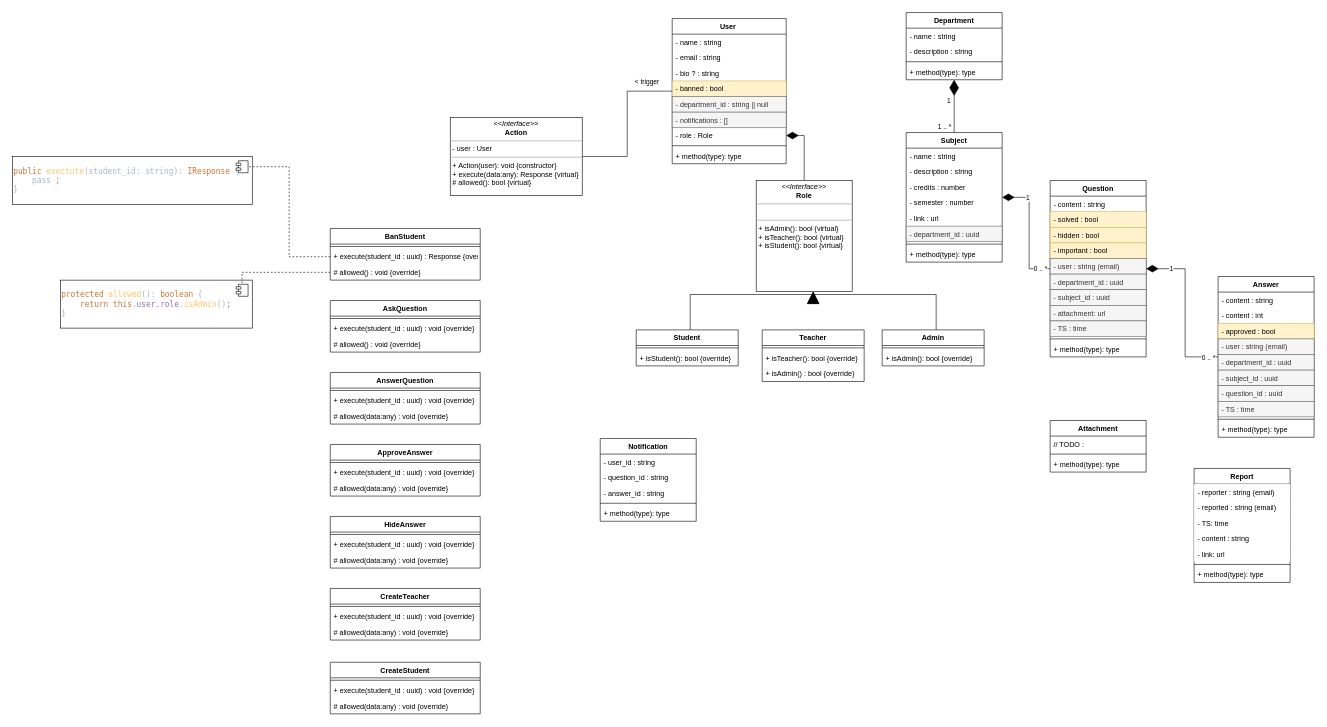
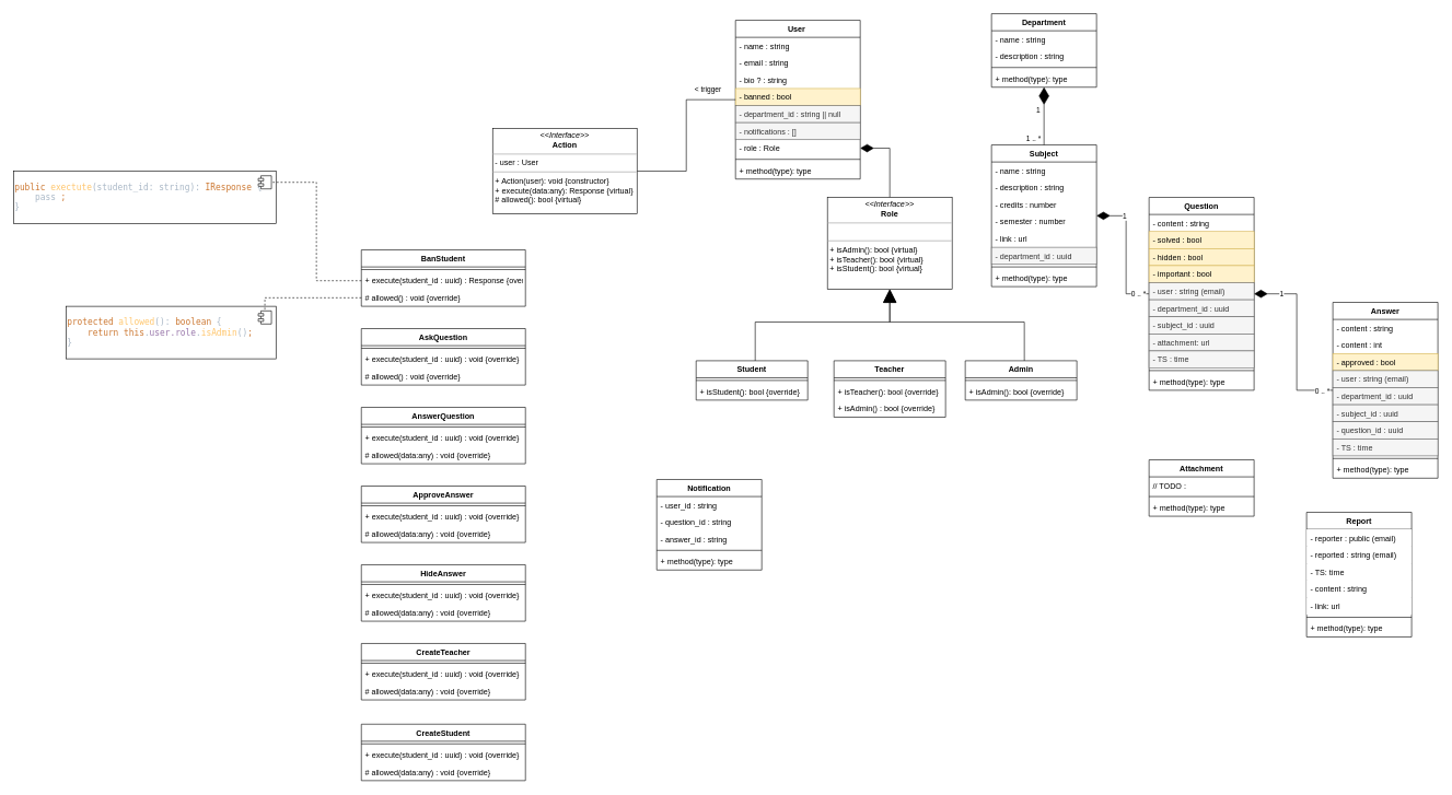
- <mxCell id="69" value="&lt;p style=&quot;margin:0px;margin-top:4px;text-align:center;&quot;&gt;&lt;i&gt;&amp;lt;&amp;lt;Interface&amp;gt;&amp;gt;&lt;/i&gt;&lt;br&gt;&lt;b&gt;Role&lt;/b&gt;&lt;/p&gt;&lt;hr size=&quot;1&quot;&gt;&lt;p style=&quot;margin:0px;margin-left:4px;&quot;&gt;&lt;br&gt;&lt;/p&gt;&lt;hr size=&quot;1&quot;&gt;&lt;p style=&quot;margin:0px;margin-left:4px;&quot;&gt;+ isAdmin(): bool {virtual}&lt;/p&gt;&lt;p style=&quot;margin:0px;margin-left:4px;&quot;&gt;+&amp;nbsp;isTeacher(): bool {virtual}&lt;br&gt;+&amp;nbsp;isStudent(): bool {virtual}&lt;br&gt;&lt;/p&gt;" style="verticalAlign=top;align=left;overflow=fill;fontSize=12;fontFamily=Helvetica;html=1;" parent="1" vertex="1"><mxGeometry x="1260" y="300" width="160" height="185" as="geometry" /></mxCell>
+ <mxCell id="69" value="&lt;p style=&quot;margin:0px;margin-top:4px;text-align:center;&quot;&gt;&lt;i&gt;&amp;lt;&amp;lt;Interface&amp;gt;&amp;gt;&lt;/i&gt;&lt;br&gt;&lt;b&gt;Role&lt;/b&gt;&lt;/p&gt;&lt;hr size=&quot;1&quot;&gt;&lt;p style=&quot;margin:0px;margin-left:4px;&quot;&gt;&lt;br&gt;&lt;/p&gt;&lt;hr size=&quot;1&quot;&gt;&lt;p style=&quot;margin:0px;margin-left:4px;&quot;&gt;+ isAdmin(): bool {virtual}&lt;/p&gt;&lt;p style=&quot;margin:0px;margin-left:4px;&quot;&gt;+&amp;nbsp;isTeacher(): bool {virtual}&lt;br&gt;+&amp;nbsp;isStudent(): bool {virtual}&lt;br&gt;&lt;/p&gt;" style="verticalAlign=top;align=left;overflow=fill;fontSize=12;fontFamily=Helvetica;html=1;" parent="1" vertex="1"><mxGeometry x="1260" y="300" width="190" height="140" as="geometry" /></mxCell>
- <mxCell id="120" value="- reporter : string (email)" style="text;align=left;verticalAlign=top;spacingLeft=4;spacingRight=4;overflow=hidden;rotatable=0;points=[[0,0.5],[1,0.5]];portConstraint=eastwest;fillColor=default;" parent="119" vertex="1"><mxGeometry y="26" width="160" height="26" as="geometry" /></mxCell>
+ <mxCell id="120" value="- reporter : public (email)" style="text;align=left;verticalAlign=top;spacingLeft=4;spacingRight=4;overflow=hidden;rotatable=0;points=[[0,0.5],[1,0.5]];portConstraint=eastwest;fillColor=default;" parent="119" vertex="1"><mxGeometry y="26" width="160" height="26" as="geometry" /></mxCell>
